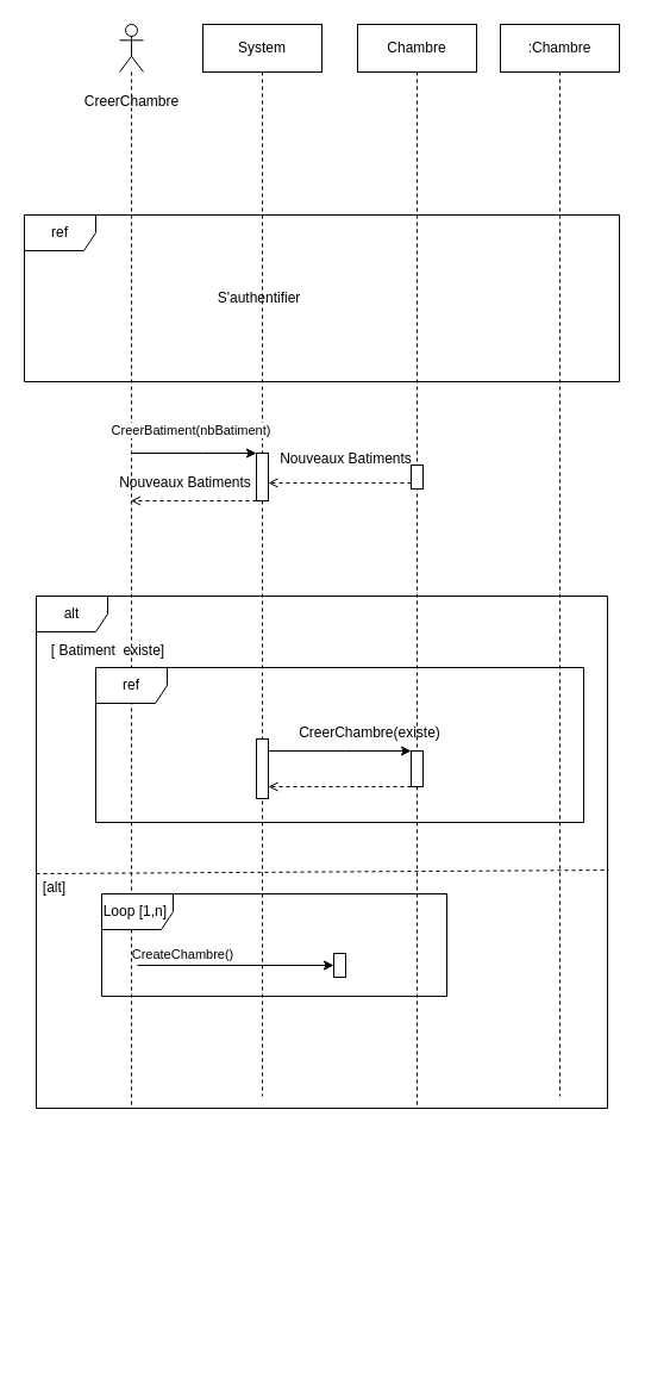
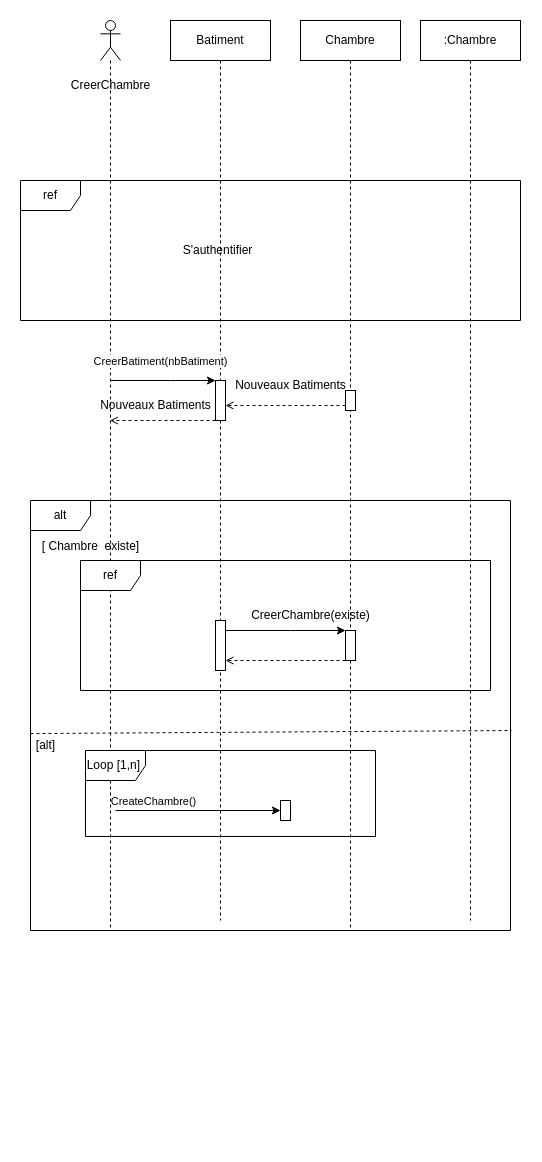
- <mxCell id="18" value="System" style="shape=umlLifeline;perimeter=lifelinePerimeter;whiteSpace=wrap;html=1;container=1;dropTarget=0;collapsible=0;recursiveResize=0;outlineConnect=0;portConstraint=eastwest;newEdgeStyle={&quot;curved&quot;:0,&quot;rounded&quot;:0};" vertex="1" parent="8"><mxGeometry x="140" y="-480" width="100" height="900" as="geometry" /></mxCell>
+ <mxCell id="18" value="Batiment" style="shape=umlLifeline;perimeter=lifelinePerimeter;whiteSpace=wrap;html=1;container=1;dropTarget=0;collapsible=0;recursiveResize=0;outlineConnect=0;portConstraint=eastwest;newEdgeStyle={&quot;curved&quot;:0,&quot;rounded&quot;:0};" vertex="1" parent="8"><mxGeometry x="140" y="-480" width="100" height="900" as="geometry" /></mxCell>
- <mxCell id="16" value="[ Batiment&amp;nbsp; existe]" style="text;html=1;align=center;verticalAlign=middle;resizable=0;points=[];autosize=1;strokeColor=none;fillColor=none;" parent="8" vertex="1"><mxGeometry y="31.28" width="120" height="30" as="geometry" /></mxCell>
+ <mxCell id="16" value="[ Chambre&amp;nbsp; existe]" style="text;html=1;align=center;verticalAlign=middle;resizable=0;points=[];autosize=1;strokeColor=none;fillColor=none;" parent="8" vertex="1"><mxGeometry y="31.28" width="120" height="30" as="geometry" /></mxCell>
